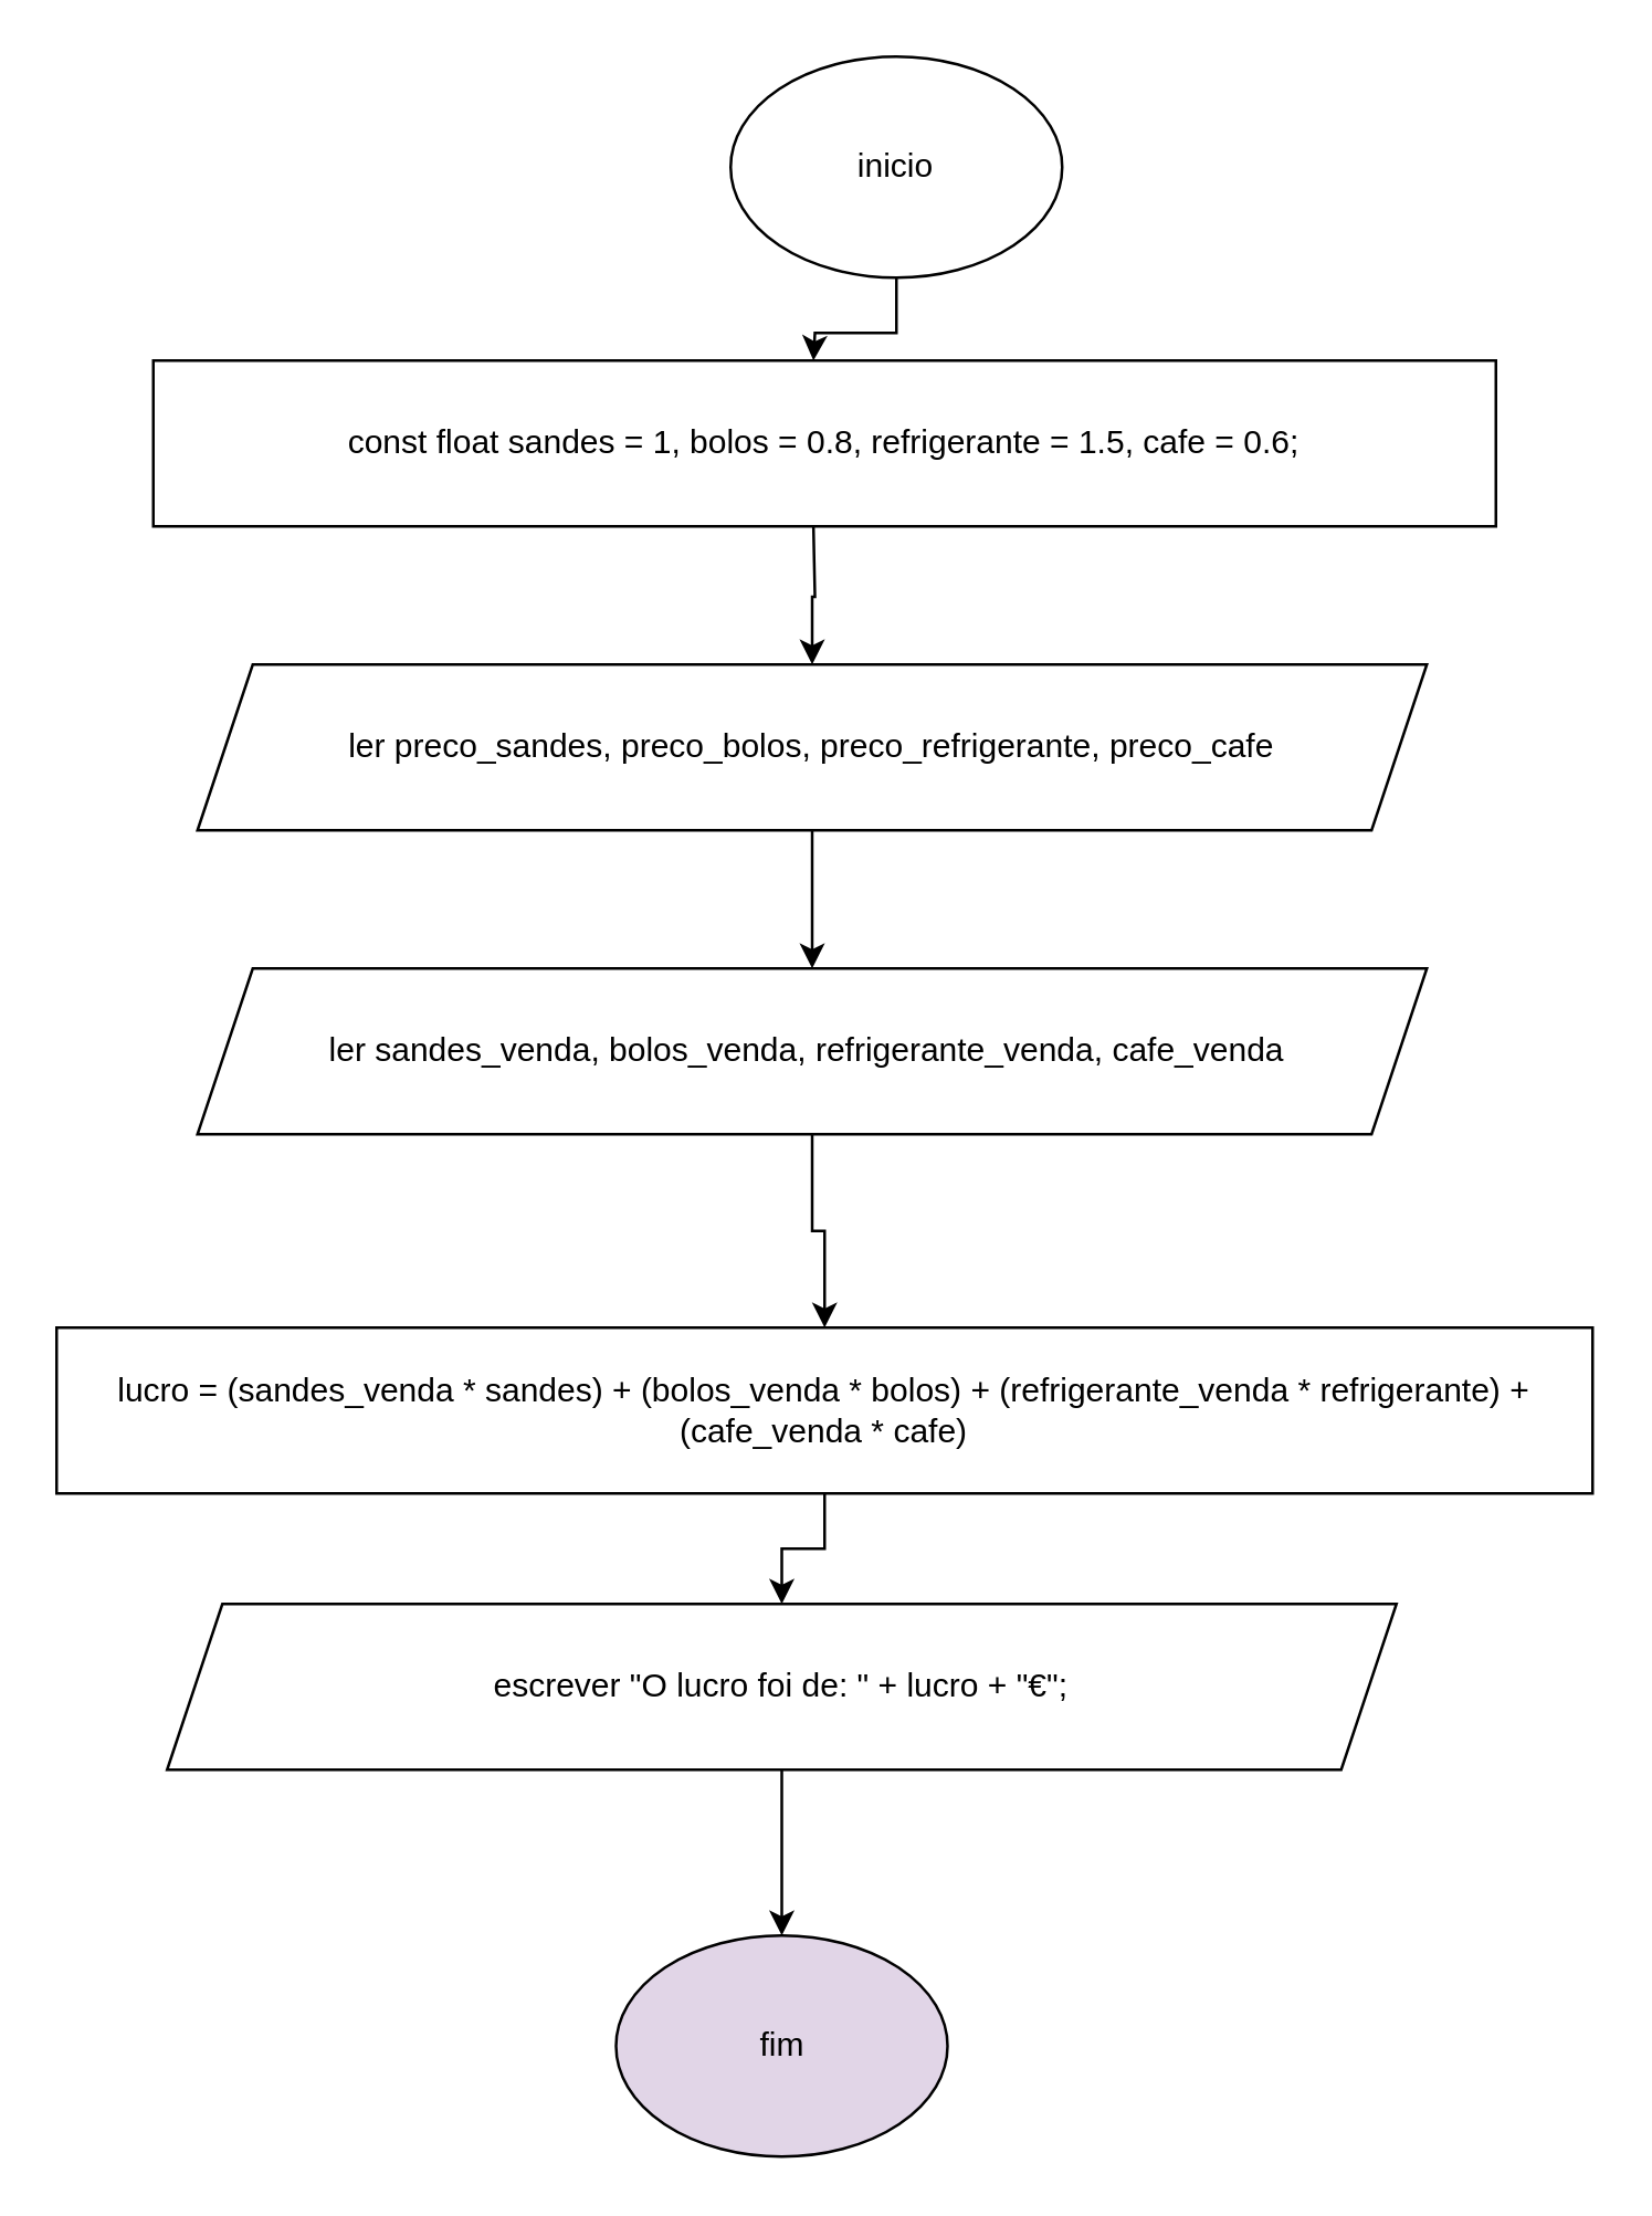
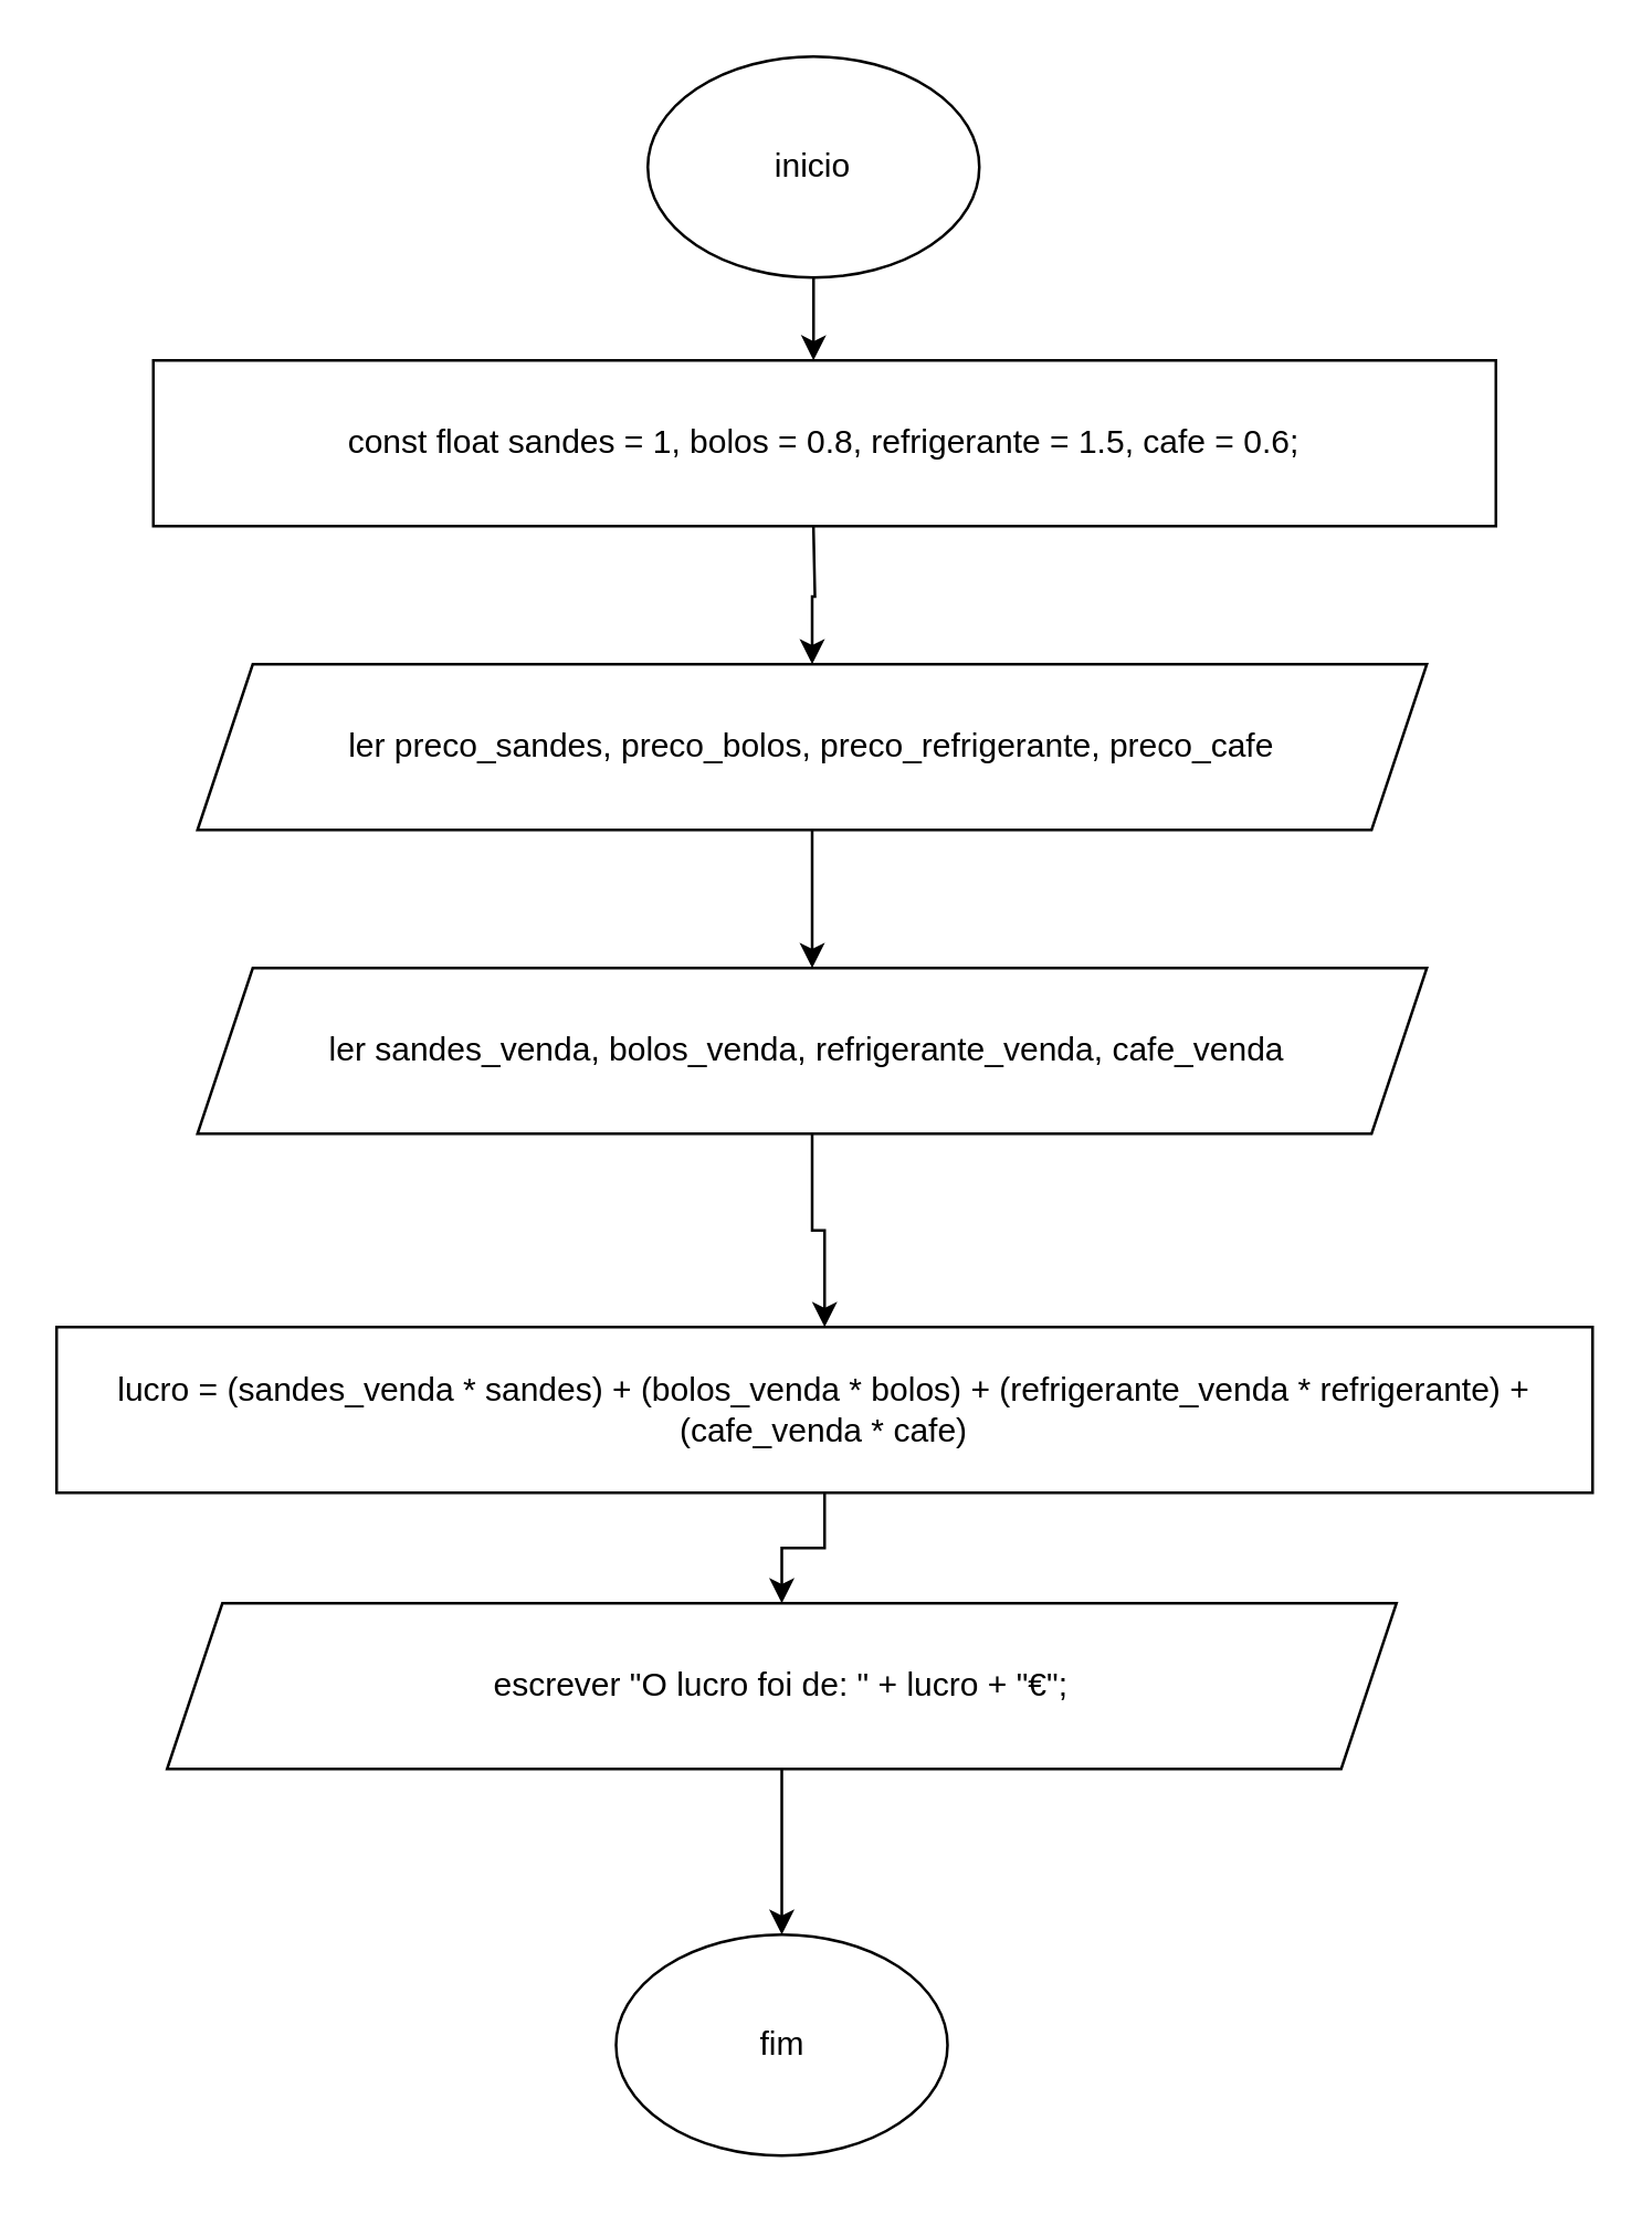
- <mxCell id="3" value="inicio" style="ellipse;whiteSpace=wrap;html=1;" vertex="1" parent="1"><mxGeometry x="264" y="20" width="120" height="80" as="geometry" /></mxCell>
+ <mxCell id="3" value="inicio" style="ellipse;whiteSpace=wrap;html=1;" vertex="1" parent="1"><mxGeometry x="234" y="20" width="120" height="80" as="geometry" /></mxCell>
- <mxCell id="11" value="fim" style="ellipse;whiteSpace=wrap;html=1;fillColor=#e1d5e7;" vertex="1" parent="1"><mxGeometry x="222.5" y="700" width="120" height="80" as="geometry" /></mxCell>
+ <mxCell id="11" value="fim" style="ellipse;whiteSpace=wrap;html=1;" vertex="1" parent="1"><mxGeometry x="222.5" y="700" width="120" height="80" as="geometry" /></mxCell>
